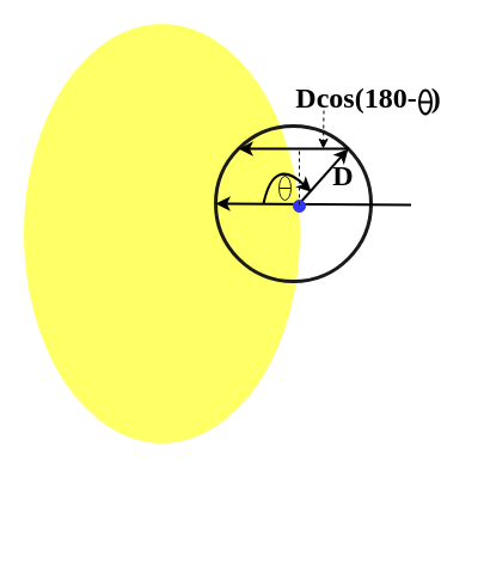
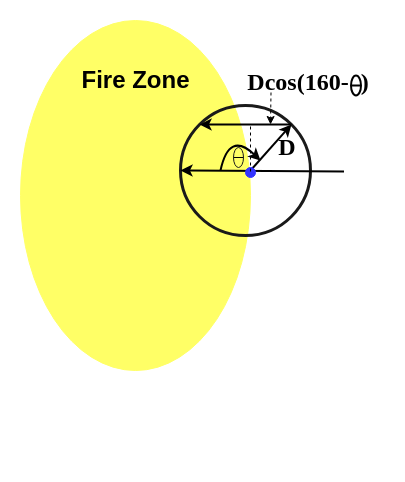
+ <mxCell id="10" value="Fire Zone" style="text;strokeColor=none;fillColor=none;html=1;fontSize=24;fontStyle=1;verticalAlign=middle;align=center;" parent="1" vertex="1"><mxGeometry x="65" y="60" width="140" height="40" as="geometry" /></mxCell>
- <mxCell id="17" value="&lt;font face=&quot;Times New Roman&quot; size=&quot;1&quot;&gt;&lt;b style=&quot;font-size: 24px&quot;&gt;Dcos(180-&amp;nbsp; )&lt;/b&gt;&lt;/font&gt;" style="text;html=1;strokeColor=none;fillColor=none;align=center;verticalAlign=middle;whiteSpace=wrap;rounded=0;" vertex="1" parent="1"><mxGeometry x="233" y="72" width="150" height="20" as="geometry" /></mxCell>
+ <mxCell id="17" value="&lt;font face=&quot;Times New Roman&quot; size=&quot;1&quot;&gt;&lt;b style=&quot;font-size: 24px&quot;&gt;Dcos(160-&amp;nbsp; )&lt;/b&gt;&lt;/font&gt;" style="text;html=1;strokeColor=none;fillColor=none;align=center;verticalAlign=middle;whiteSpace=wrap;rounded=0;" vertex="1" parent="1"><mxGeometry x="233" y="72" width="150" height="20" as="geometry" /></mxCell>
